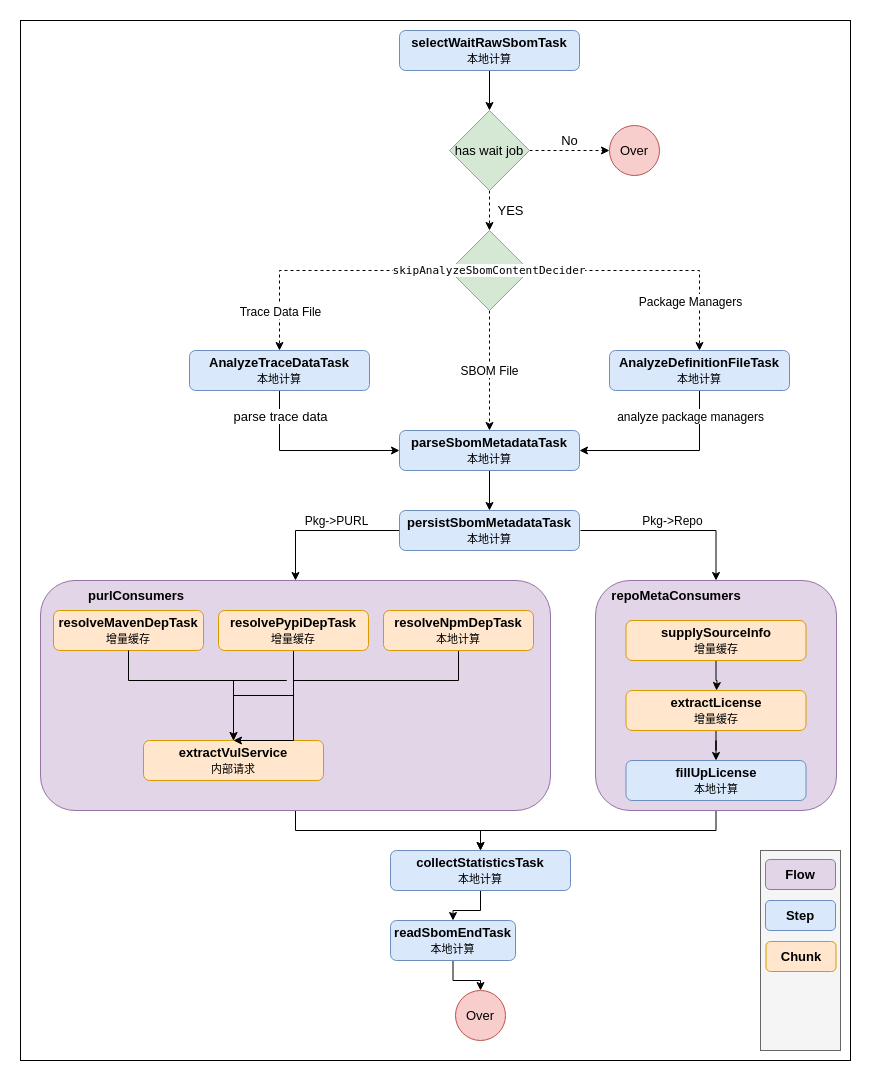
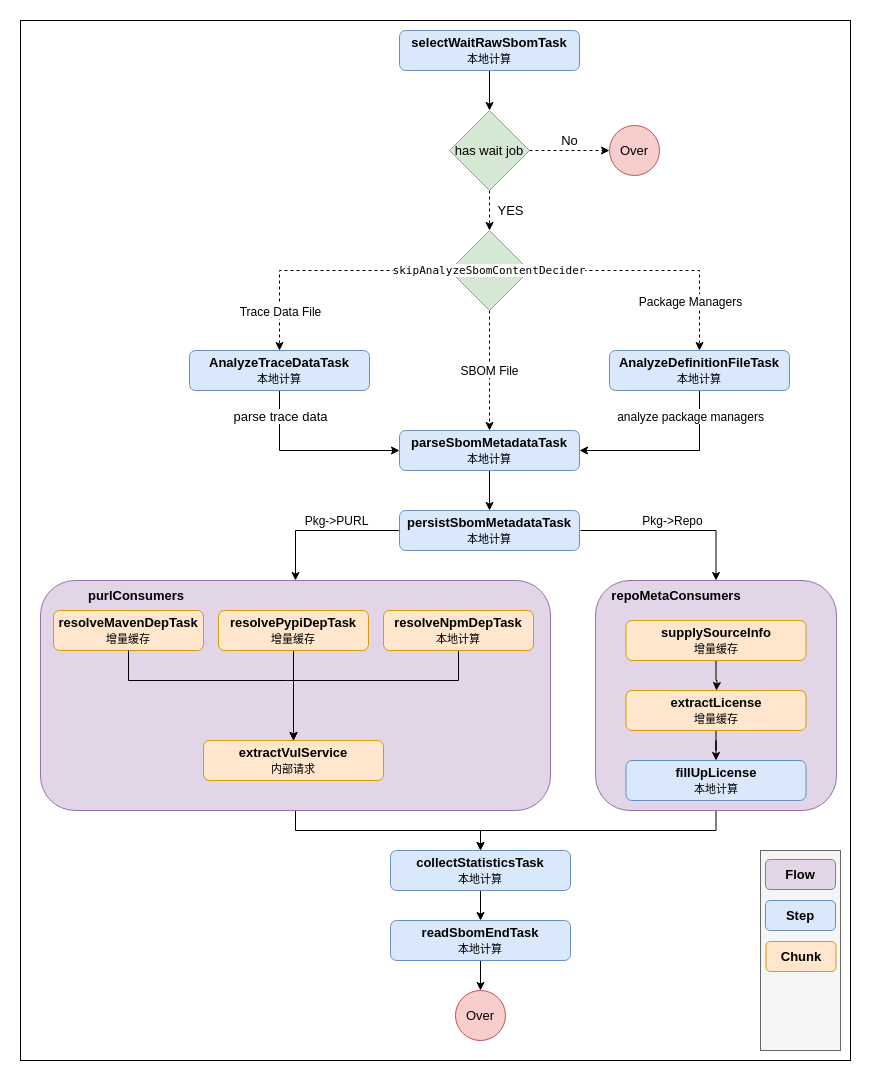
- <mxCell id="32" value="extractVulService&lt;br&gt;&lt;font style=&quot;font-size: 11px; font-weight: normal;&quot;&gt;内部请求&lt;/font&gt;" style="rounded=1;whiteSpace=wrap;html=1;fillColor=#ffe6cc;strokeColor=#d79b00;fontSize=13;fontStyle=1" parent="1" vertex="1"><mxGeometry x="143" y="740" width="180" height="40" as="geometry" /></mxCell>
+ <mxCell id="32" value="extractVulService&lt;br&gt;&lt;font style=&quot;font-size: 11px; font-weight: normal;&quot;&gt;内部请求&lt;/font&gt;" style="rounded=1;whiteSpace=wrap;html=1;fillColor=#ffe6cc;strokeColor=#d79b00;fontSize=13;fontStyle=1" parent="1" vertex="1"><mxGeometry x="203" y="740" width="180" height="40" as="geometry" /></mxCell>
- <mxCell id="37" value="readSbomEndTask&lt;br&gt;&lt;span style=&quot;font-size: 11px; font-weight: 400;&quot;&gt;本地计算&lt;/span&gt;" style="rounded=1;whiteSpace=wrap;html=1;fillColor=#dae8fc;strokeColor=#6c8ebf;fontSize=13;fontStyle=1" parent="1" vertex="1"><mxGeometry x="390" y="920" width="125" height="40" as="geometry" /></mxCell>
+ <mxCell id="37" value="readSbomEndTask&lt;br&gt;&lt;span style=&quot;font-size: 11px; font-weight: 400;&quot;&gt;本地计算&lt;/span&gt;" style="rounded=1;whiteSpace=wrap;html=1;fillColor=#dae8fc;strokeColor=#6c8ebf;fontSize=13;fontStyle=1" parent="1" vertex="1"><mxGeometry x="390" y="920" width="180" height="40" as="geometry" /></mxCell>
